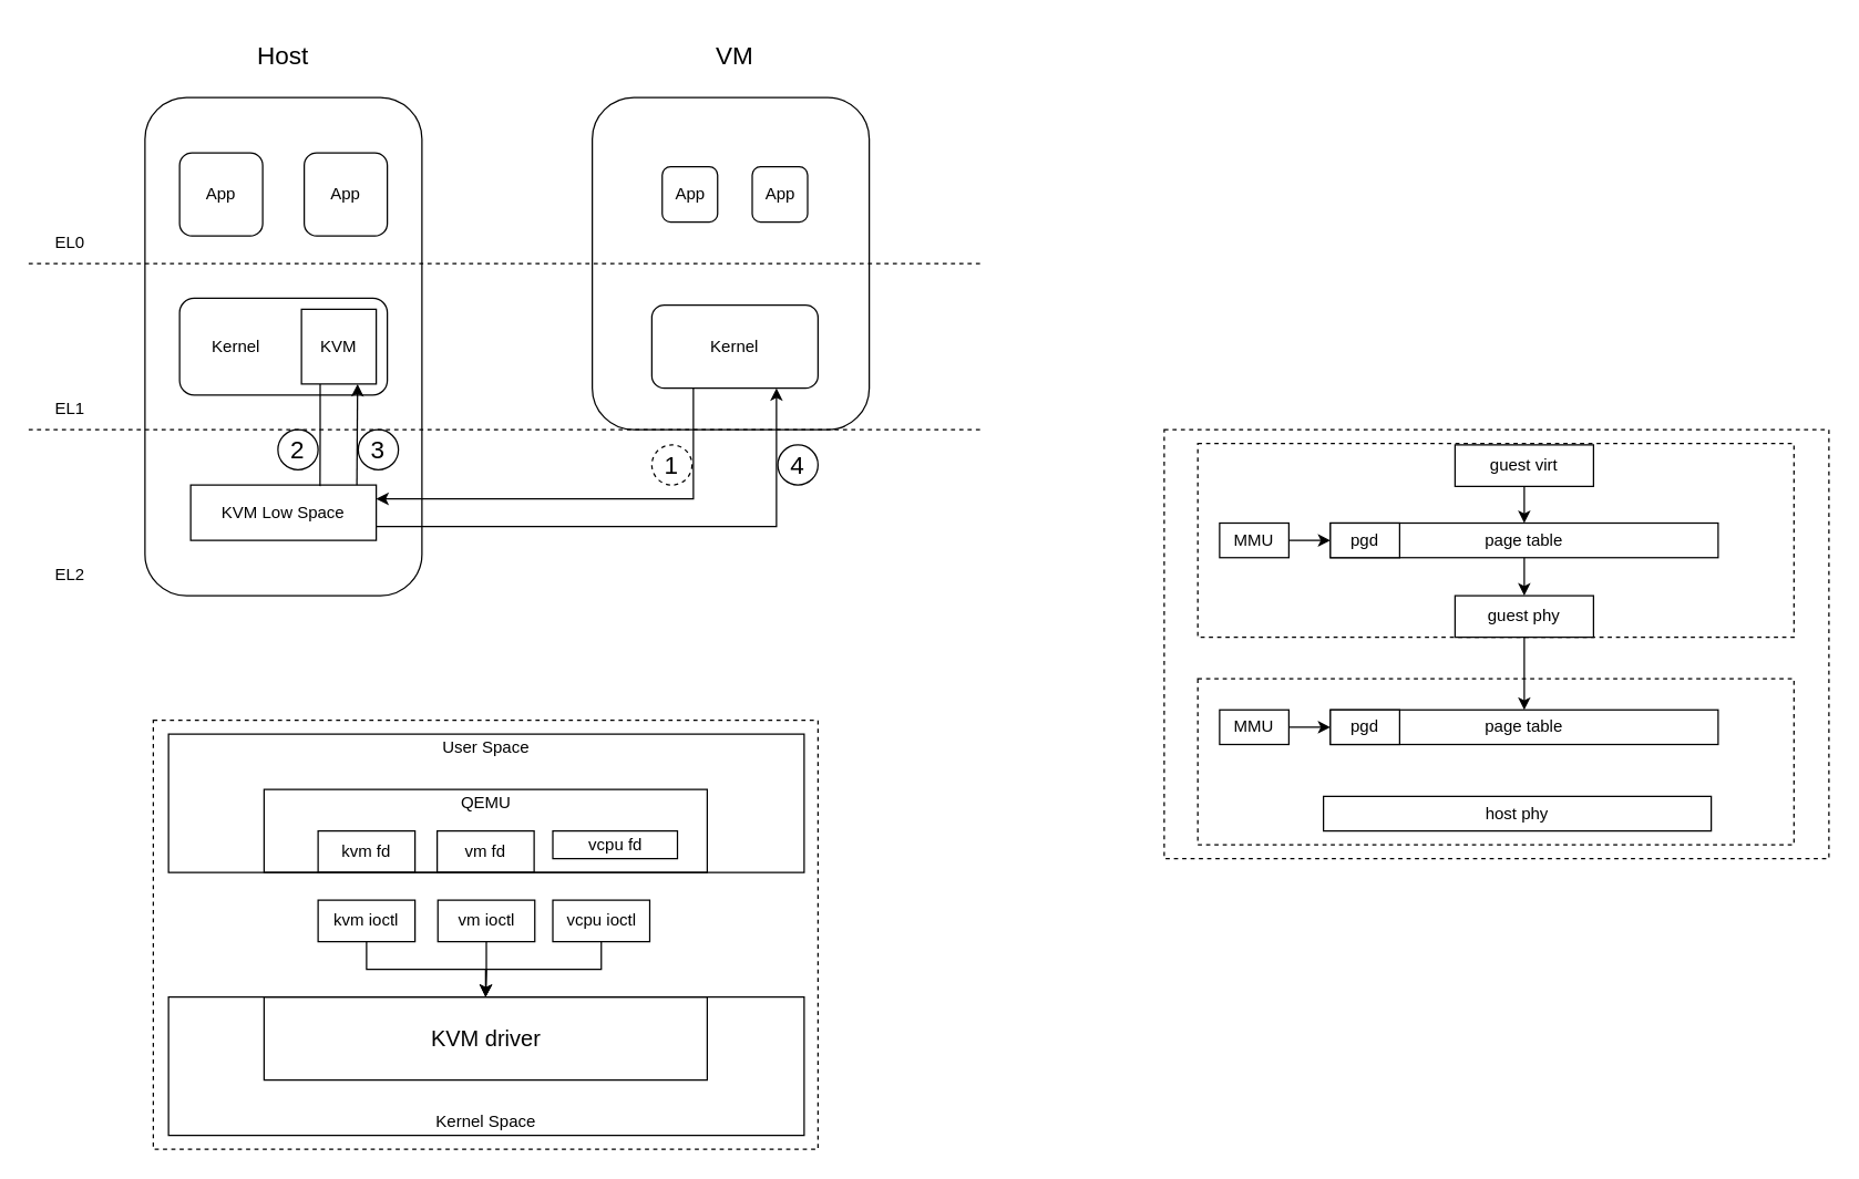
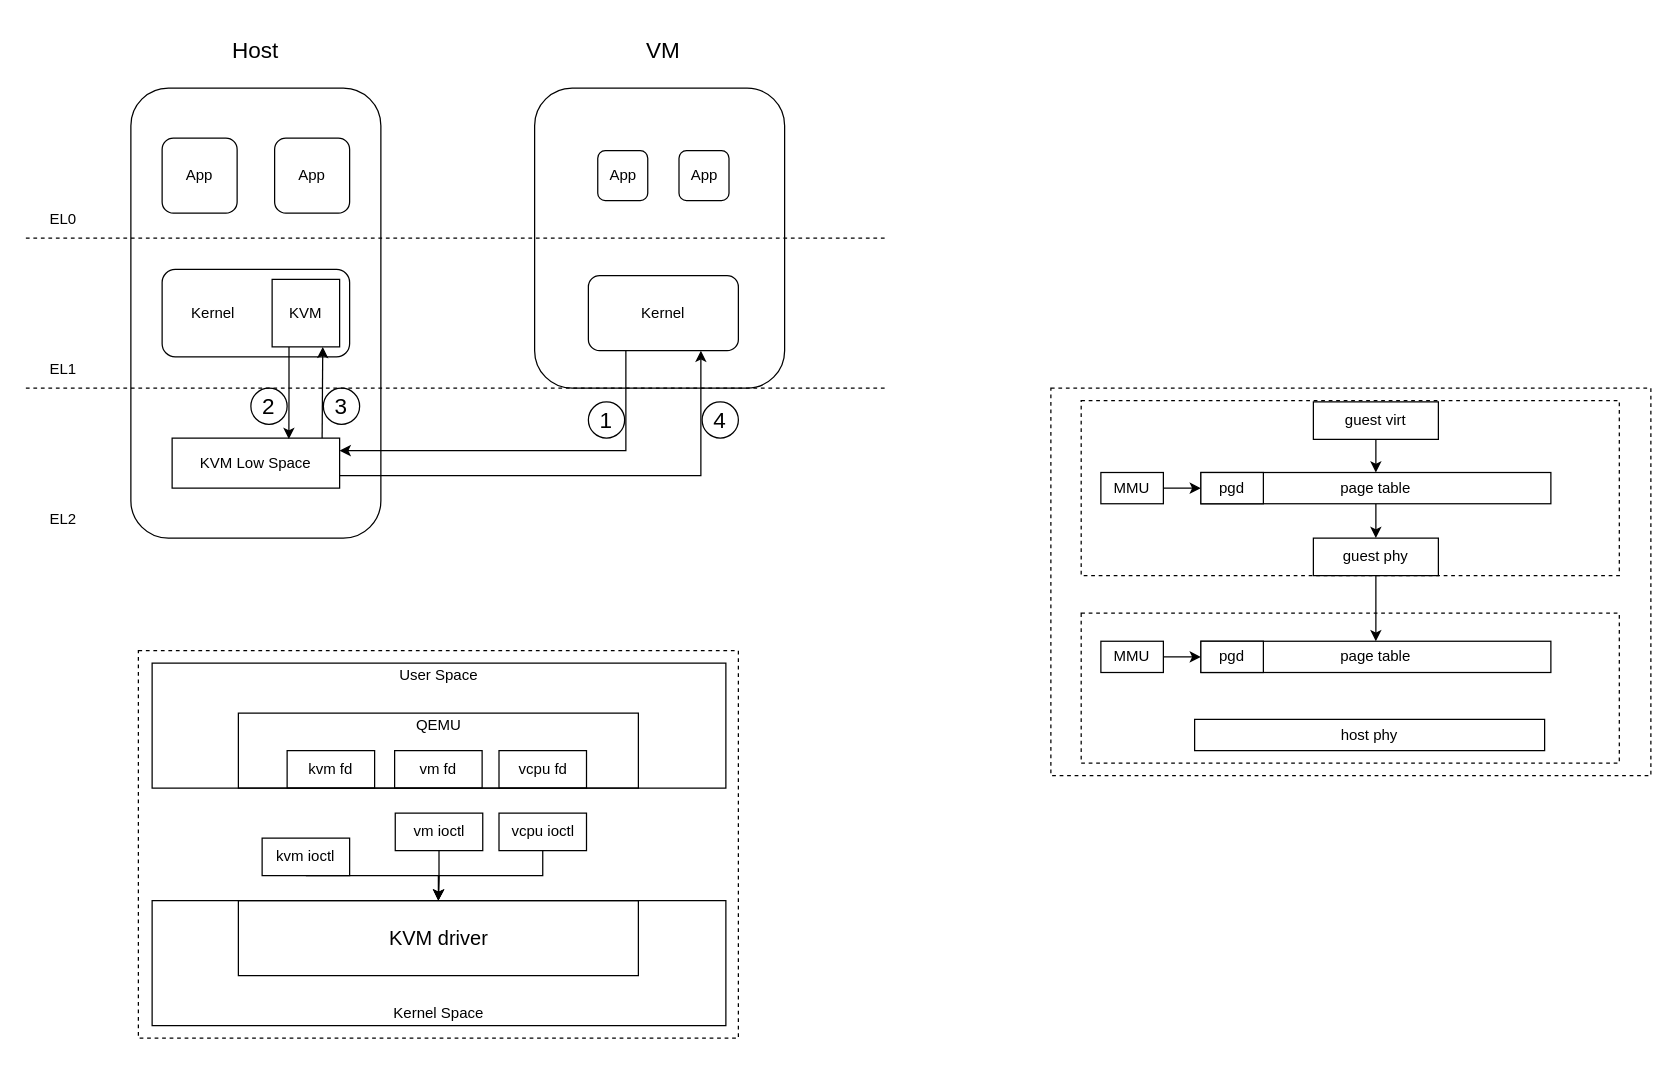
- <mxCell id="24" value="1" style="ellipse;whiteSpace=wrap;html=1;aspect=fixed;fontSize=18;fillColor=none;dashed=1;" parent="1" vertex="1"><mxGeometry x="470" y="321" width="29" height="29" as="geometry" /></mxCell>
+ <mxCell id="24" value="1" style="ellipse;whiteSpace=wrap;html=1;aspect=fixed;fontSize=18;fillColor=none;" parent="1" vertex="1"><mxGeometry x="470" y="321" width="29" height="29" as="geometry" /></mxCell>
- <mxCell id="14" style="edgeStyle=orthogonalEdgeStyle;rounded=0;orthogonalLoop=1;jettySize=auto;html=1;exitX=0.25;exitY=1;exitDx=0;exitDy=0;entryX=0.697;entryY=0.02;entryDx=0;entryDy=0;entryPerimeter=0;fontSize=18;endArrow=none;" parent="1" source="16" target="10" edge="1"><mxGeometry relative="1" as="geometry" /></mxCell>
+ <mxCell id="14" style="edgeStyle=orthogonalEdgeStyle;rounded=0;orthogonalLoop=1;jettySize=auto;html=1;exitX=0.25;exitY=1;exitDx=0;exitDy=0;entryX=0.697;entryY=0.02;entryDx=0;entryDy=0;entryPerimeter=0;fontSize=18;" parent="1" source="16" target="10" edge="1"><mxGeometry relative="1" as="geometry" /></mxCell>
- <mxCell id="35" value="vcpu fd" style="rounded=0;whiteSpace=wrap;html=1;fillColor=none;" parent="1" vertex="1"><mxGeometry x="398.5" y="600" width="90" height="20" as="geometry" /></mxCell>
+ <mxCell id="35" value="vcpu fd" style="rounded=0;whiteSpace=wrap;html=1;fillColor=none;" parent="1" vertex="1"><mxGeometry x="398.5" y="600" width="70" height="30" as="geometry" /></mxCell>
- <mxCell id="37" value="kvm ioctl" style="rounded=0;whiteSpace=wrap;html=1;fillColor=none;" parent="1" vertex="1"><mxGeometry x="229" y="650" width="70" height="30" as="geometry" /></mxCell>
+ <mxCell id="37" value="kvm ioctl" style="rounded=0;whiteSpace=wrap;html=1;fillColor=none;" parent="1" vertex="1"><mxGeometry x="209" y="670" width="70" height="30" as="geometry" /></mxCell>
